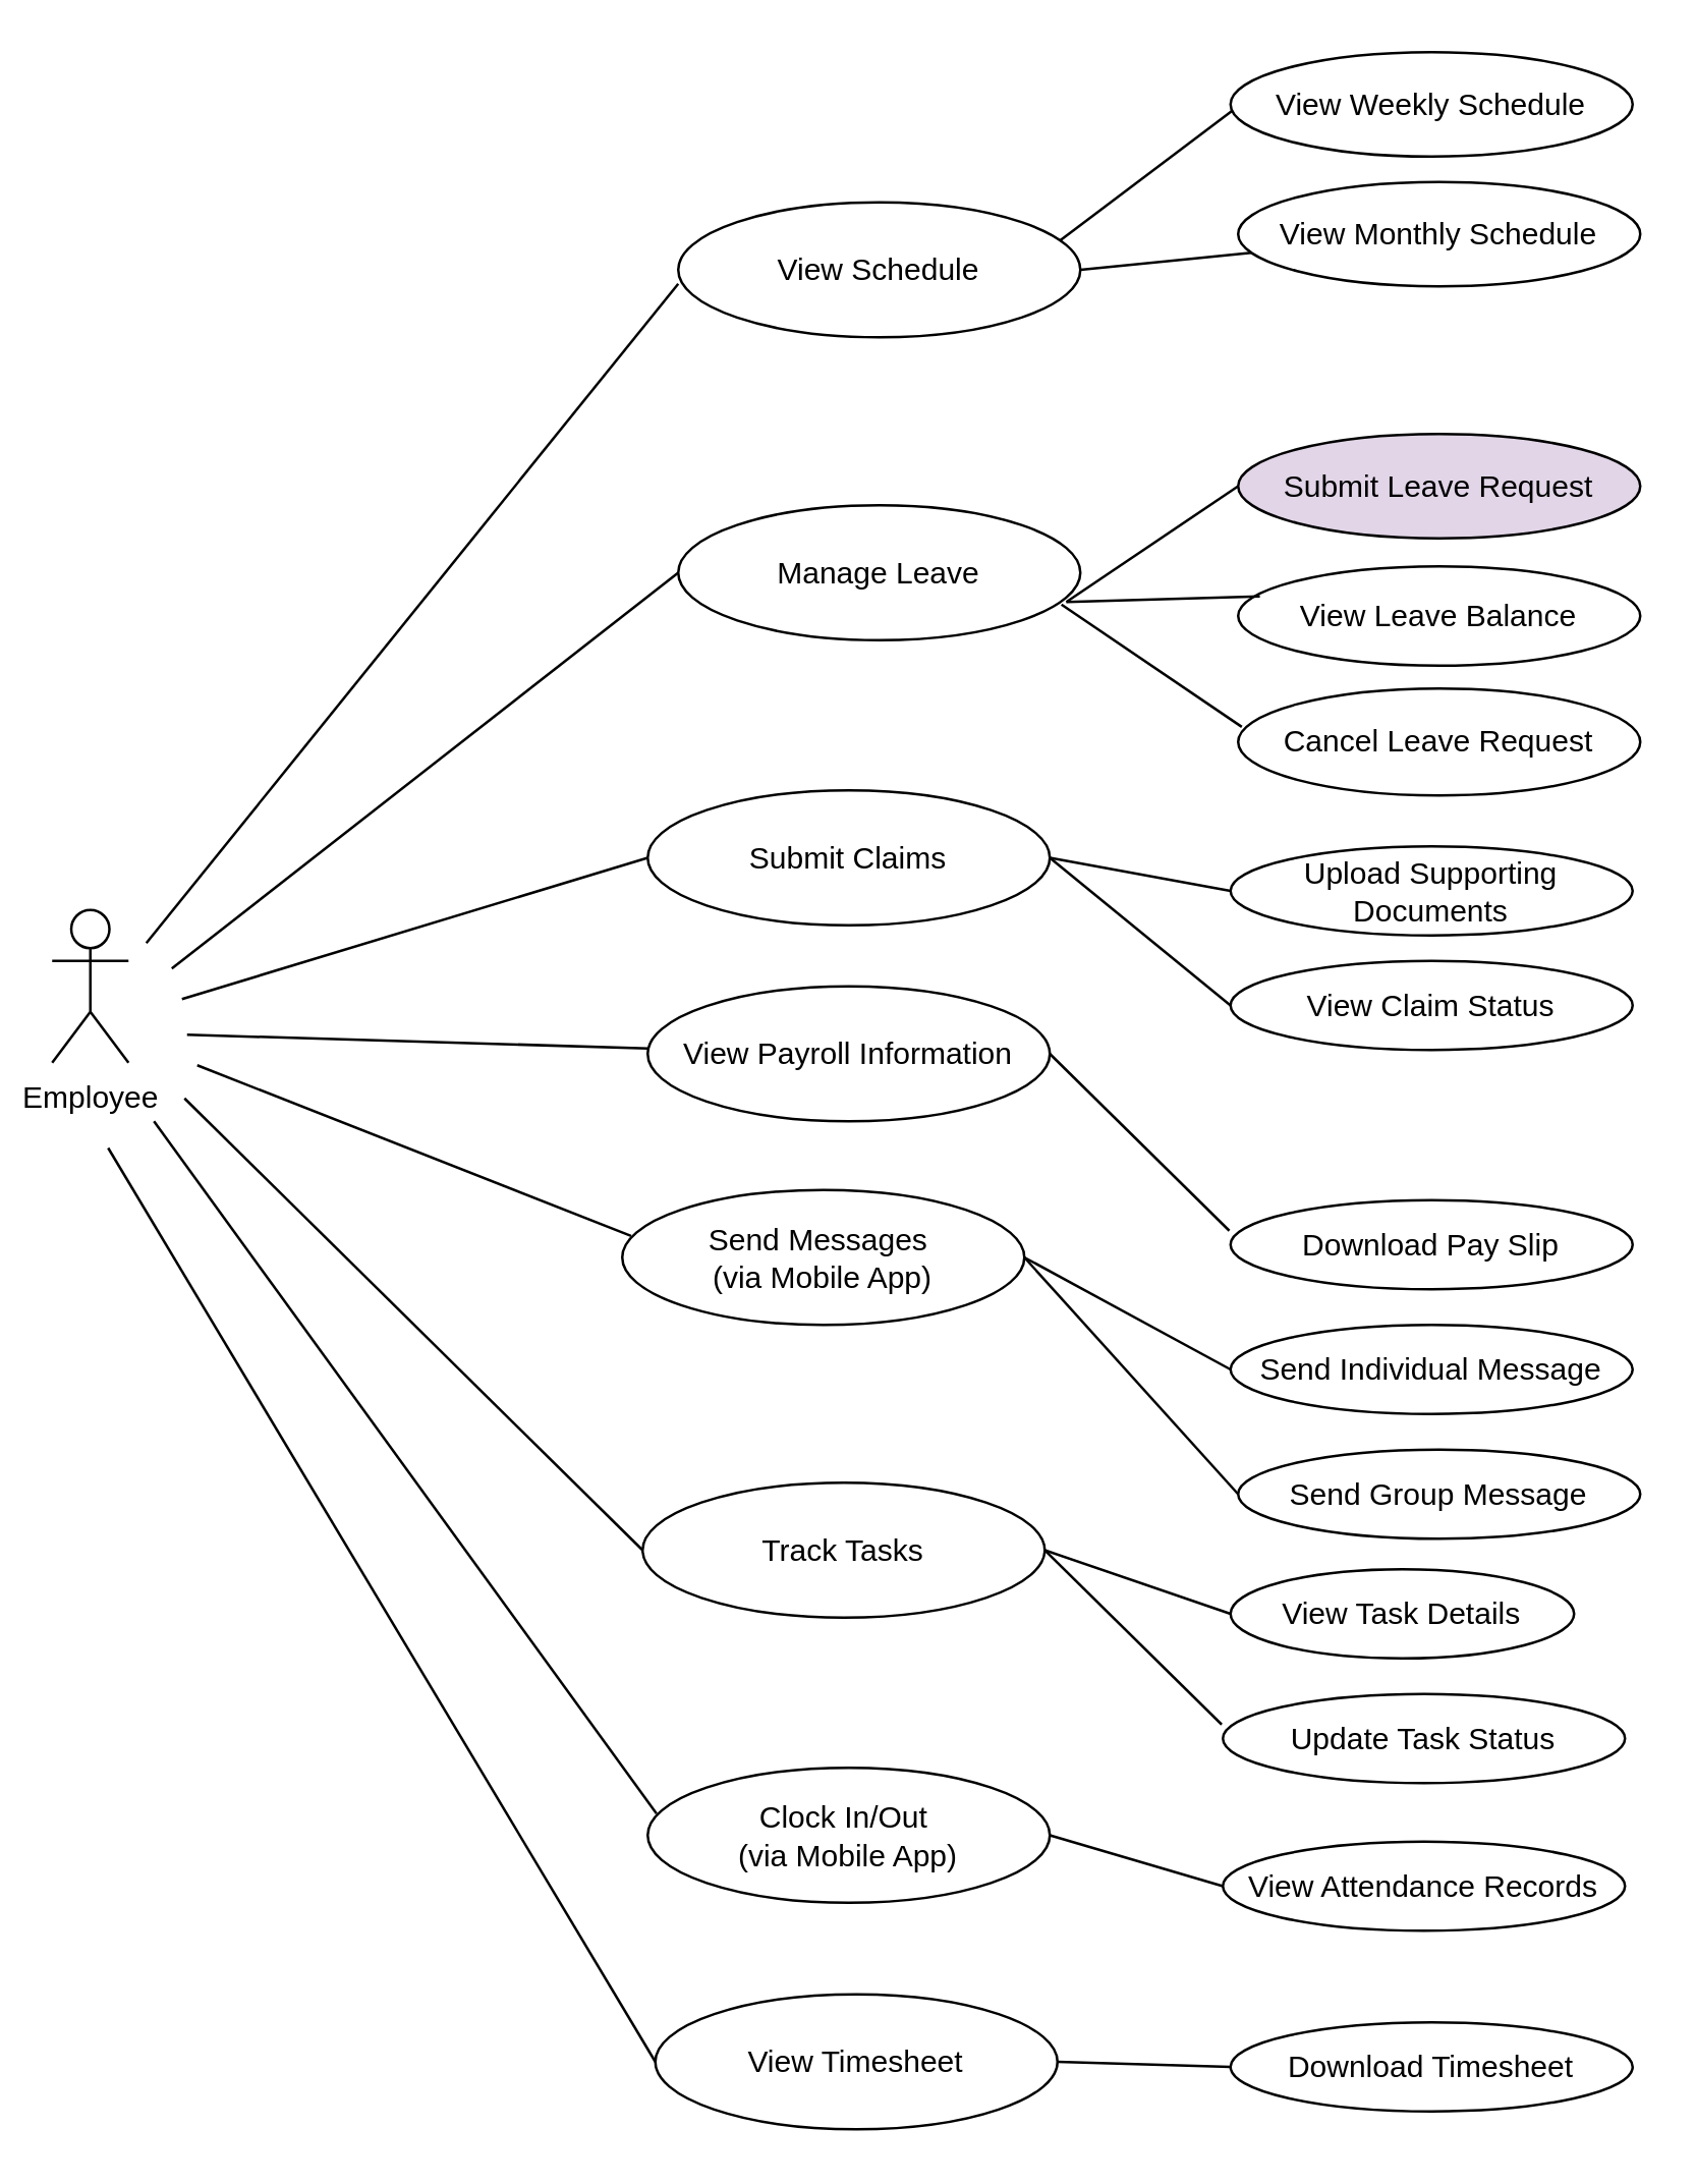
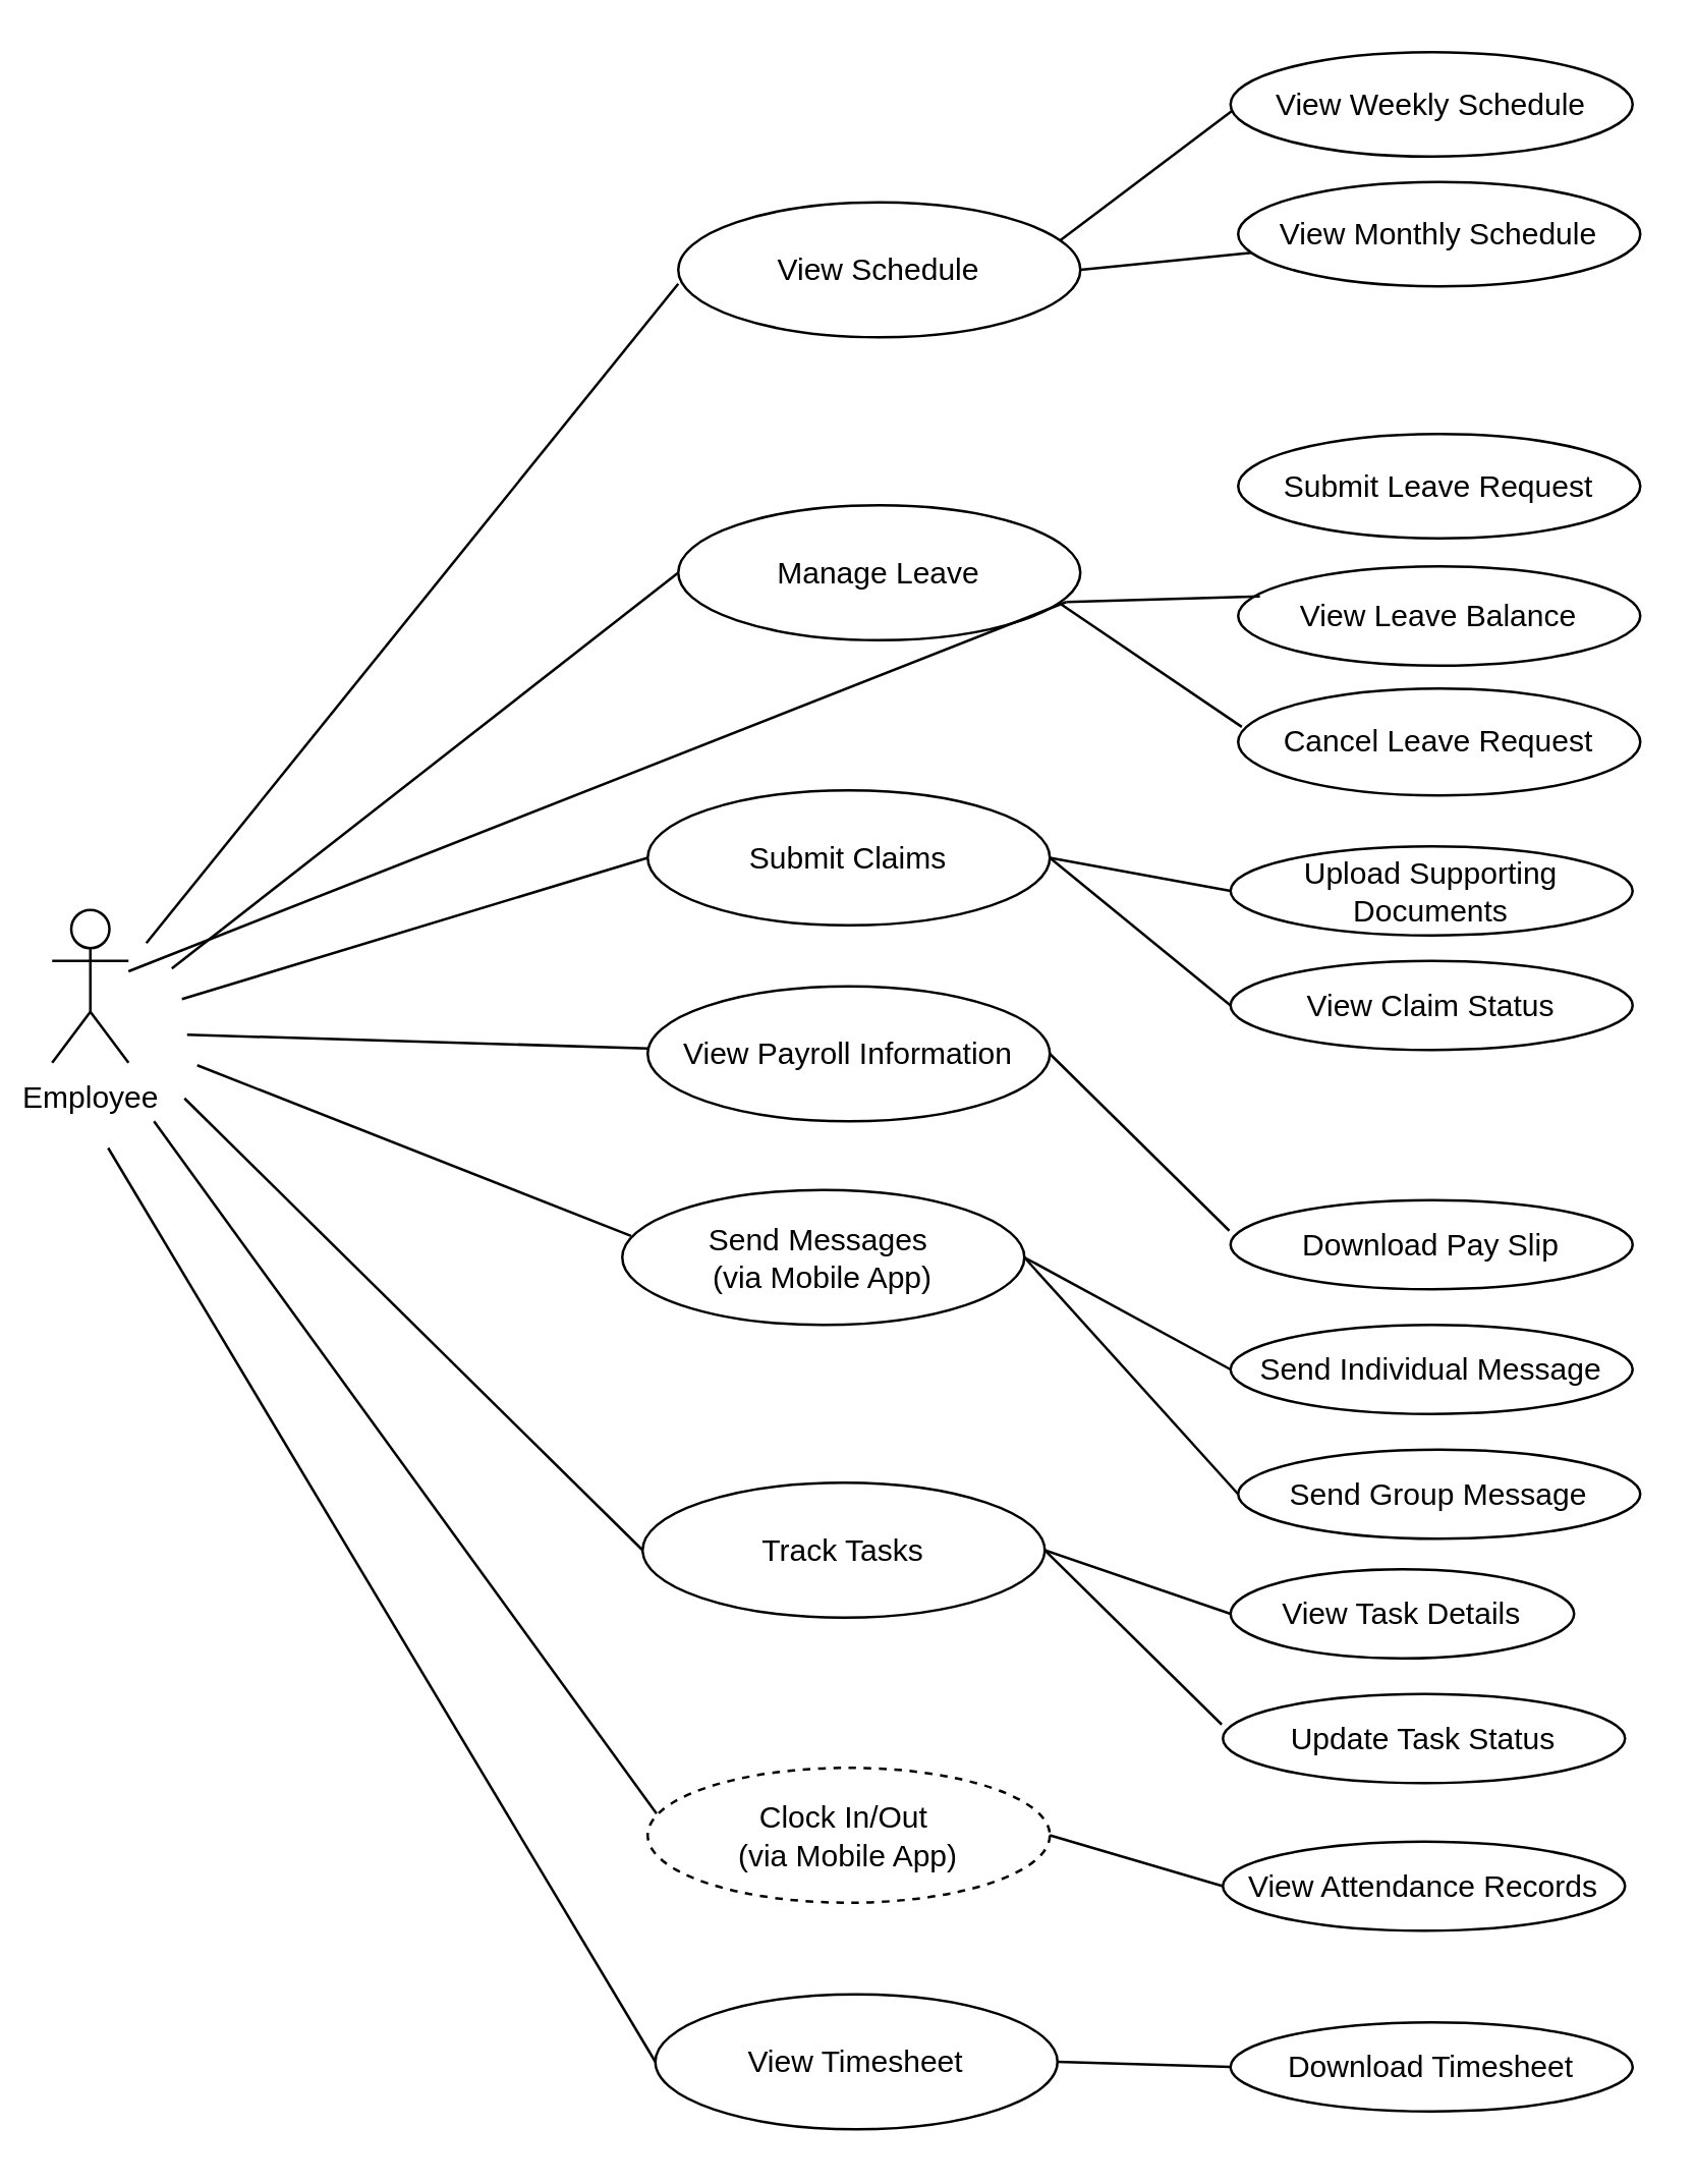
- <mxCell id="12" value="Submit Leave Request" style="ellipse;whiteSpace=wrap;html=1;fillColor=#e1d5e7;" parent="1" vertex="1"><mxGeometry x="486" y="170" width="158" height="41" as="geometry" /></mxCell>
+ <mxCell id="12" value="Submit Leave Request" style="ellipse;whiteSpace=wrap;html=1;" parent="1" vertex="1"><mxGeometry x="486" y="170" width="158" height="41" as="geometry" /></mxCell>
- <mxCell id="11" value="" style="endArrow=none;html=1;rounded=0;fontSize=12;startSize=8;endSize=8;curved=1;exitX=0.965;exitY=0.717;exitDx=0;exitDy=0;exitPerimeter=0;entryX=0;entryY=0.5;entryDx=0;entryDy=0;" parent="1" source="10" target="12" edge="1"><mxGeometry width="50" height="50" relative="1" as="geometry"><mxPoint x="419" y="216" as="sourcePoint" /><mxPoint x="491" y="222" as="targetPoint" /></mxGeometry></mxCell>
+ <mxCell id="11" value="" style="endArrow=none;html=1;rounded=0;fontSize=12;startSize=8;endSize=8;curved=1;exitX=0.965;exitY=0.717;exitDx=0;exitDy=0;exitPerimeter=0;" parent="1" source="10" target="2" edge="1"><mxGeometry width="50" height="50" relative="1" as="geometry"><mxPoint x="419" y="216" as="sourcePoint" /><mxPoint x="491" y="222" as="targetPoint" /></mxGeometry></mxCell>
- <mxCell id="38" value="Clock In/Out&amp;nbsp;&lt;div&gt;(via Mobile App)&lt;/div&gt;" style="ellipse;whiteSpace=wrap;html=1;" parent="1" vertex="1"><mxGeometry x="254" y="694" width="158" height="53" as="geometry" /></mxCell>
+ <mxCell id="38" value="Clock In/Out&amp;nbsp;&lt;div&gt;(via Mobile App)&lt;/div&gt;" style="ellipse;whiteSpace=wrap;html=1;dashed=1;" parent="1" vertex="1"><mxGeometry x="254" y="694" width="158" height="53" as="geometry" /></mxCell>
